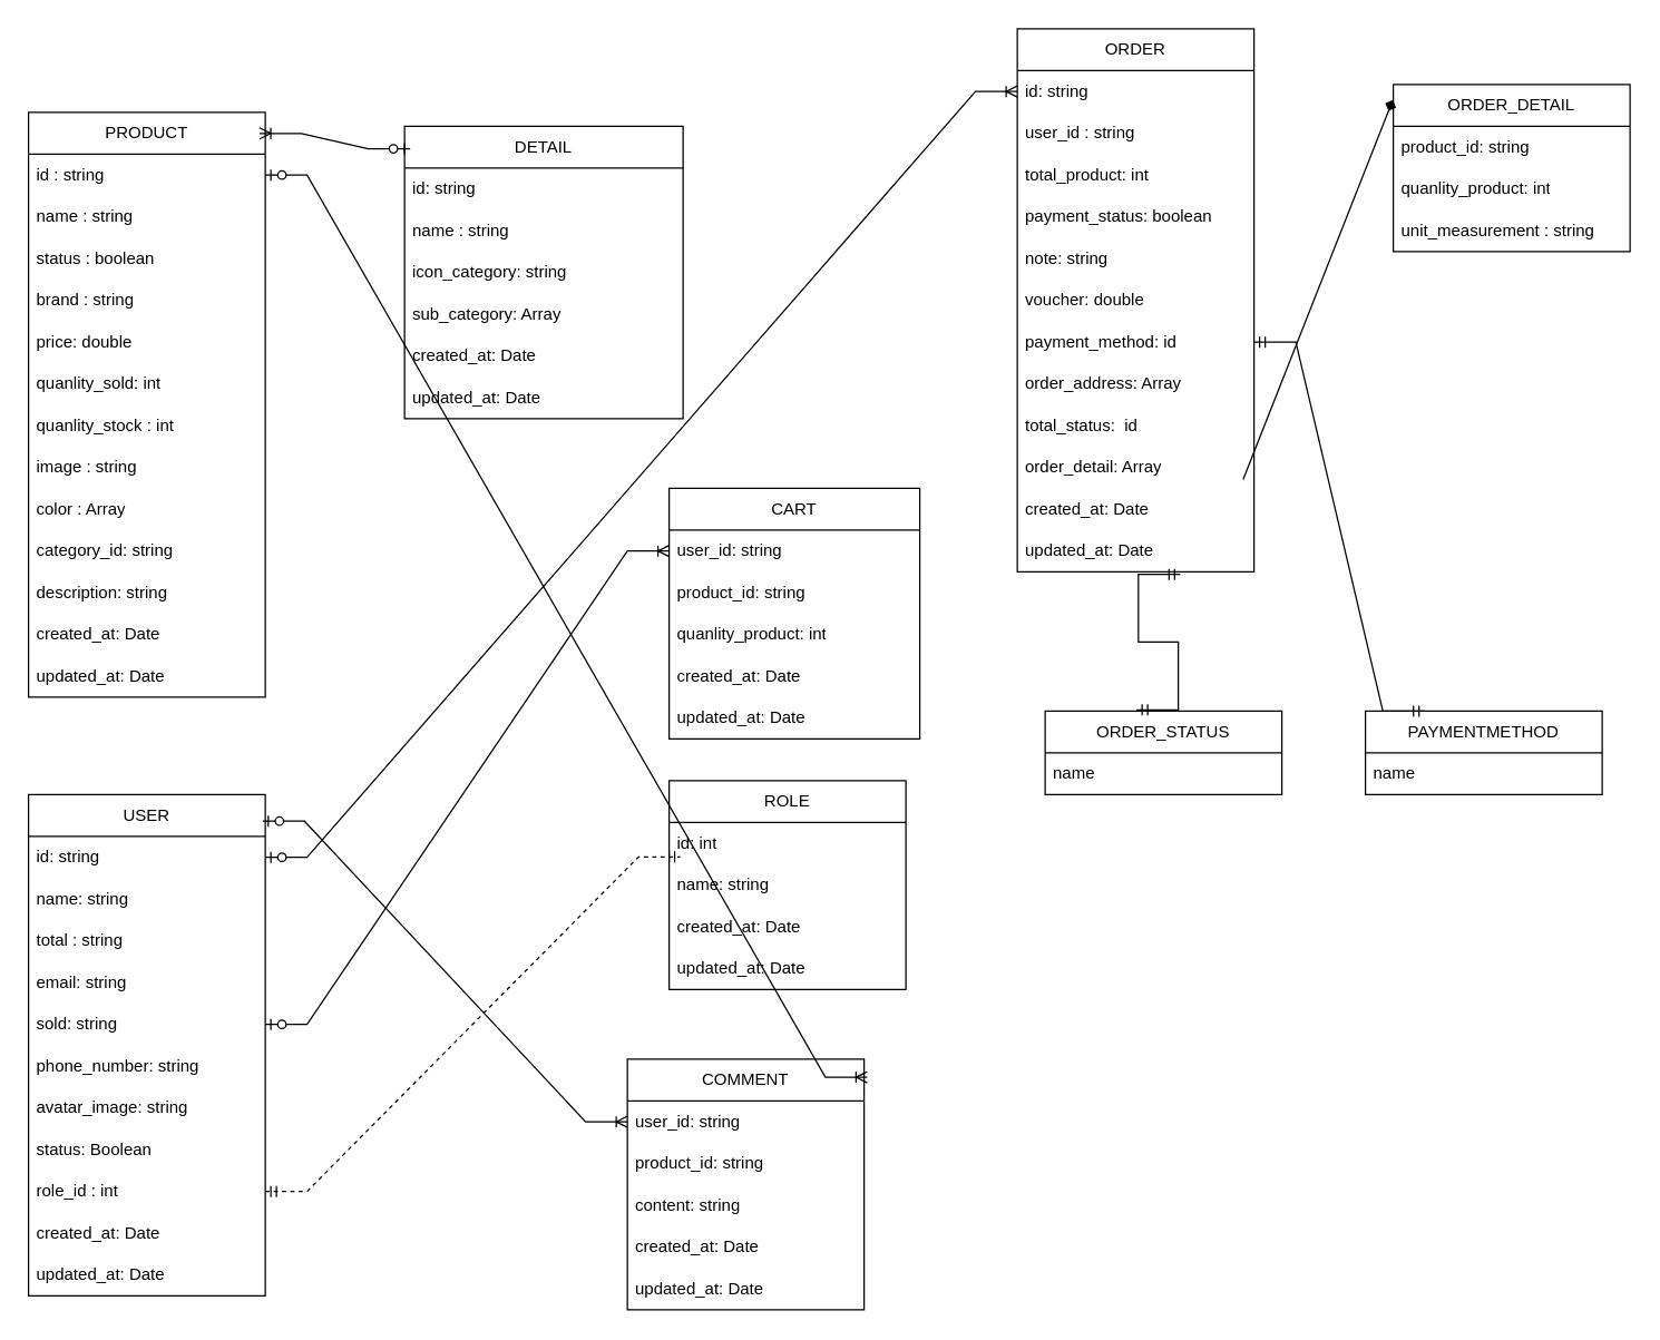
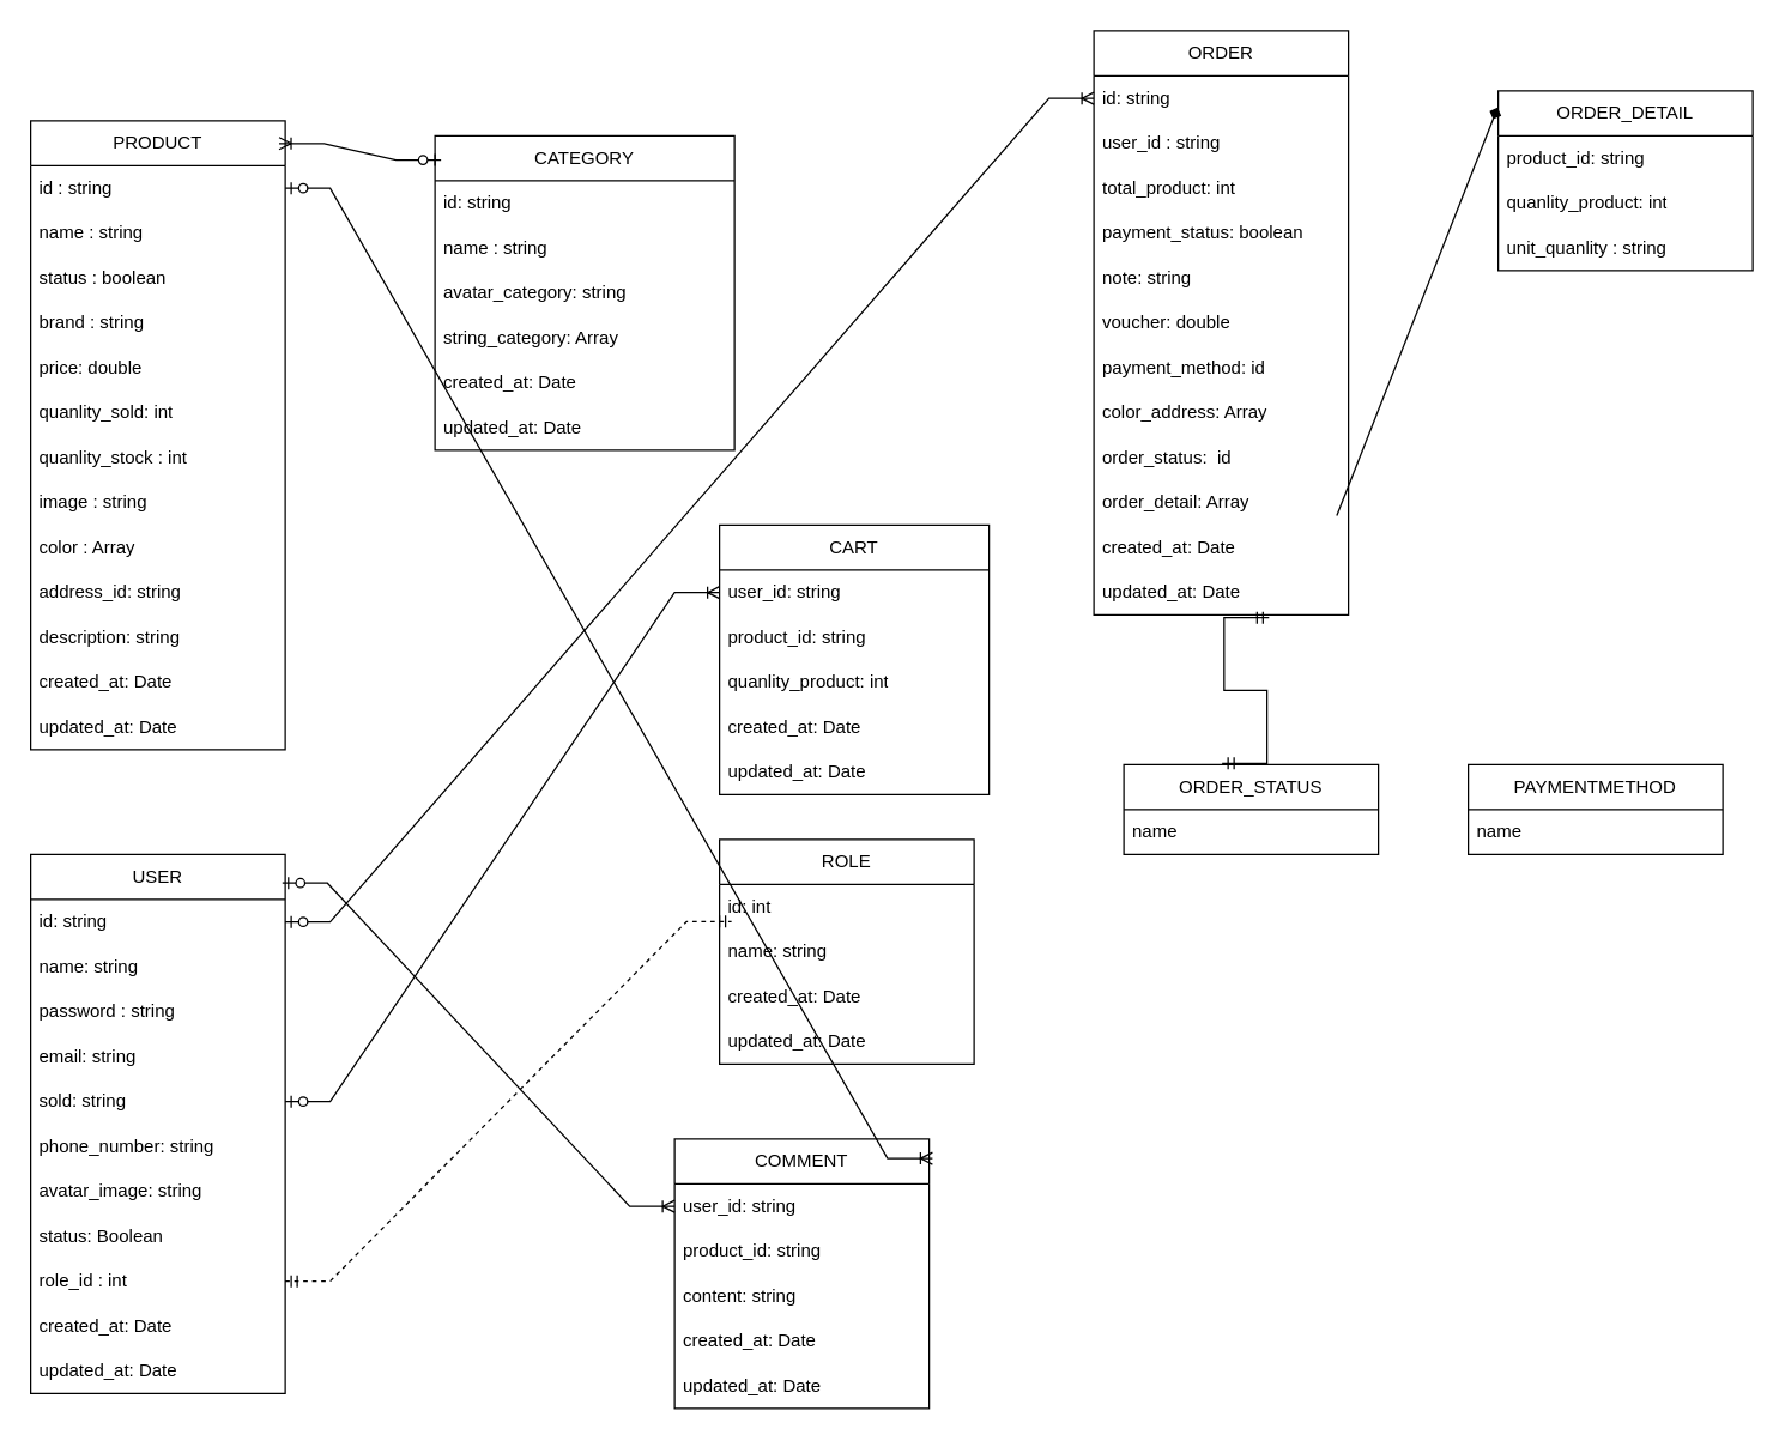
- <mxCell id="16" value="DETAIL" style="swimlane;fontStyle=0;childLayout=stackLayout;horizontal=1;startSize=30;horizontalStack=0;resizeParent=1;resizeParentMax=0;resizeLast=0;collapsible=1;marginBottom=0;whiteSpace=wrap;html=1;" parent="1" vertex="1"><mxGeometry x="290" y="90" width="200" height="210" as="geometry"><mxRectangle x="90" y="40" width="100" height="30" as="alternateBounds" /></mxGeometry></mxCell>
+ <mxCell id="16" value="CATEGORY" style="swimlane;fontStyle=0;childLayout=stackLayout;horizontal=1;startSize=30;horizontalStack=0;resizeParent=1;resizeParentMax=0;resizeLast=0;collapsible=1;marginBottom=0;whiteSpace=wrap;html=1;" parent="1" vertex="1"><mxGeometry x="290" y="90" width="200" height="210" as="geometry"><mxRectangle x="90" y="40" width="100" height="30" as="alternateBounds" /></mxGeometry></mxCell>
- <mxCell id="62" value="unit_measurement : string" style="text;strokeColor=none;fillColor=none;align=left;verticalAlign=middle;spacingLeft=4;spacingRight=4;overflow=hidden;points=[[0,0.5],[1,0.5]];portConstraint=eastwest;rotatable=0;whiteSpace=wrap;html=1;" parent="59" vertex="1"><mxGeometry y="90" width="170" height="30" as="geometry" /></mxCell>
+ <mxCell id="62" value="unit_quanlity : string" style="text;strokeColor=none;fillColor=none;align=left;verticalAlign=middle;spacingLeft=4;spacingRight=4;overflow=hidden;points=[[0,0.5],[1,0.5]];portConstraint=eastwest;rotatable=0;whiteSpace=wrap;html=1;" parent="59" vertex="1"><mxGeometry y="90" width="170" height="30" as="geometry" /></mxCell>
- <mxCell id="19" value="icon_category: string" style="text;strokeColor=none;fillColor=none;align=left;verticalAlign=middle;spacingLeft=4;spacingRight=4;overflow=hidden;points=[[0,0.5],[1,0.5]];portConstraint=eastwest;rotatable=0;whiteSpace=wrap;html=1;" parent="16" vertex="1"><mxGeometry y="90" width="200" height="30" as="geometry" /></mxCell>
+ <mxCell id="19" value="avatar_category: string" style="text;strokeColor=none;fillColor=none;align=left;verticalAlign=middle;spacingLeft=4;spacingRight=4;overflow=hidden;points=[[0,0.5],[1,0.5]];portConstraint=eastwest;rotatable=0;whiteSpace=wrap;html=1;" parent="16" vertex="1"><mxGeometry y="90" width="200" height="30" as="geometry" /></mxCell>
- <mxCell id="20" value="sub_category: Array" style="text;strokeColor=none;fillColor=none;align=left;verticalAlign=middle;spacingLeft=4;spacingRight=4;overflow=hidden;points=[[0,0.5],[1,0.5]];portConstraint=eastwest;rotatable=0;whiteSpace=wrap;html=1;" parent="16" vertex="1"><mxGeometry y="120" width="200" height="30" as="geometry" /></mxCell>
+ <mxCell id="20" value="string_category: Array" style="text;strokeColor=none;fillColor=none;align=left;verticalAlign=middle;spacingLeft=4;spacingRight=4;overflow=hidden;points=[[0,0.5],[1,0.5]];portConstraint=eastwest;rotatable=0;whiteSpace=wrap;html=1;" parent="16" vertex="1"><mxGeometry y="120" width="200" height="30" as="geometry" /></mxCell>
- <mxCell id="54" value="order_address: Array" style="text;strokeColor=none;fillColor=none;align=left;verticalAlign=middle;spacingLeft=4;spacingRight=4;overflow=hidden;points=[[0,0.5],[1,0.5]];portConstraint=eastwest;rotatable=0;whiteSpace=wrap;html=1;" parent="46" vertex="1"><mxGeometry y="240" width="170" height="30" as="geometry" /></mxCell>
+ <mxCell id="54" value="color_address: Array" style="text;strokeColor=none;fillColor=none;align=left;verticalAlign=middle;spacingLeft=4;spacingRight=4;overflow=hidden;points=[[0,0.5],[1,0.5]];portConstraint=eastwest;rotatable=0;whiteSpace=wrap;html=1;" parent="46" vertex="1"><mxGeometry y="240" width="170" height="30" as="geometry" /></mxCell>
- <mxCell id="55" value="total_status:&amp;nbsp; id" style="text;strokeColor=none;fillColor=none;align=left;verticalAlign=middle;spacingLeft=4;spacingRight=4;overflow=hidden;points=[[0,0.5],[1,0.5]];portConstraint=eastwest;rotatable=0;whiteSpace=wrap;html=1;" parent="46" vertex="1"><mxGeometry y="270" width="170" height="30" as="geometry" /></mxCell>
+ <mxCell id="55" value="order_status:&amp;nbsp; id" style="text;strokeColor=none;fillColor=none;align=left;verticalAlign=middle;spacingLeft=4;spacingRight=4;overflow=hidden;points=[[0,0.5],[1,0.5]];portConstraint=eastwest;rotatable=0;whiteSpace=wrap;html=1;" parent="46" vertex="1"><mxGeometry y="270" width="170" height="30" as="geometry" /></mxCell>
- <mxCell id="81" value="" style="edgeStyle=entityRelationEdgeStyle;fontSize=12;html=1;endArrow=ERmandOne;startArrow=ERmandOne;rounded=0;entryX=0.25;entryY=0;entryDx=0;entryDy=0;" edge="1" parent="1" source="53" target="78"><mxGeometry width="100" height="100" relative="1" as="geometry"><mxPoint x="740" y="490" as="sourcePoint" /><mxPoint x="840" y="390" as="targetPoint" /></mxGeometry></mxCell>
- <mxCell id="12" value="category_id: string" style="text;strokeColor=none;fillColor=none;align=left;verticalAlign=middle;spacingLeft=4;spacingRight=4;overflow=hidden;points=[[0,0.5],[1,0.5]];portConstraint=eastwest;rotatable=0;whiteSpace=wrap;html=1;" parent="2" vertex="1"><mxGeometry y="300" width="170" height="30" as="geometry" /></mxCell>
+ <mxCell id="12" value="address_id: string" style="text;strokeColor=none;fillColor=none;align=left;verticalAlign=middle;spacingLeft=4;spacingRight=4;overflow=hidden;points=[[0,0.5],[1,0.5]];portConstraint=eastwest;rotatable=0;whiteSpace=wrap;html=1;" parent="2" vertex="1"><mxGeometry y="300" width="170" height="30" as="geometry" /></mxCell>
- <mxCell id="26" value="total : string" style="text;strokeColor=none;fillColor=none;align=left;verticalAlign=middle;spacingLeft=4;spacingRight=4;overflow=hidden;points=[[0,0.5],[1,0.5]];portConstraint=eastwest;rotatable=0;whiteSpace=wrap;html=1;" parent="23" vertex="1"><mxGeometry y="90" width="170" height="30" as="geometry" /></mxCell>
+ <mxCell id="26" value="password : string" style="text;strokeColor=none;fillColor=none;align=left;verticalAlign=middle;spacingLeft=4;spacingRight=4;overflow=hidden;points=[[0,0.5],[1,0.5]];portConstraint=eastwest;rotatable=0;whiteSpace=wrap;html=1;" parent="23" vertex="1"><mxGeometry y="90" width="170" height="30" as="geometry" /></mxCell>
